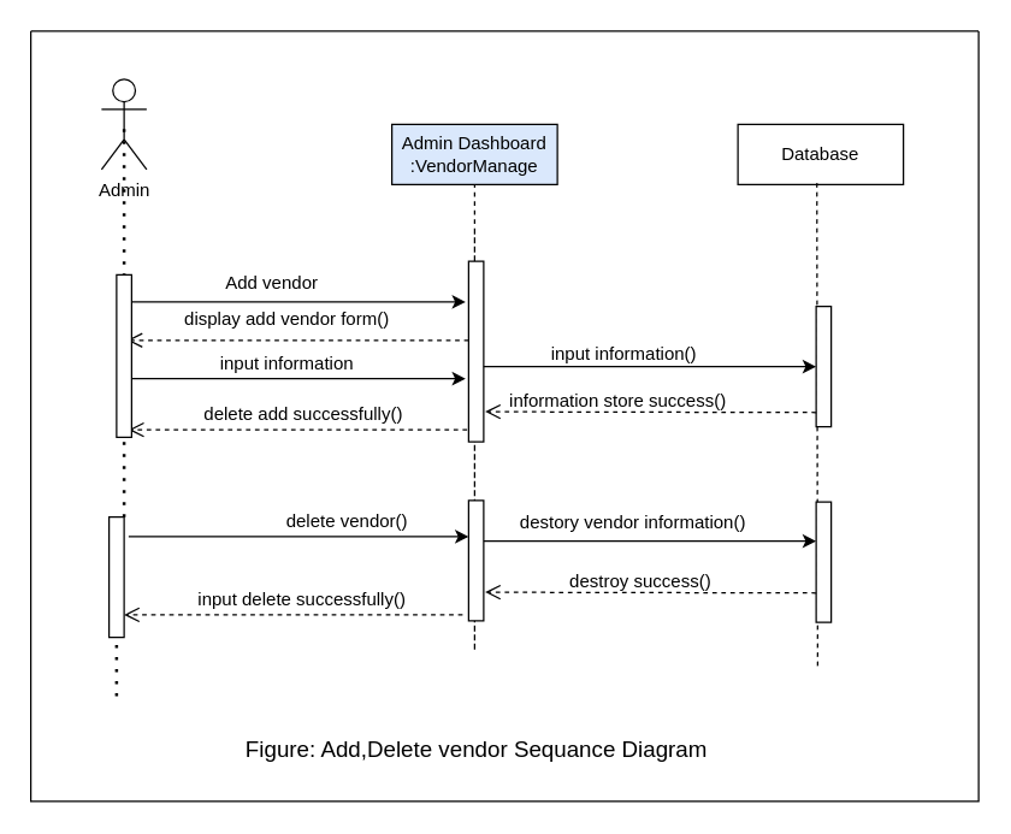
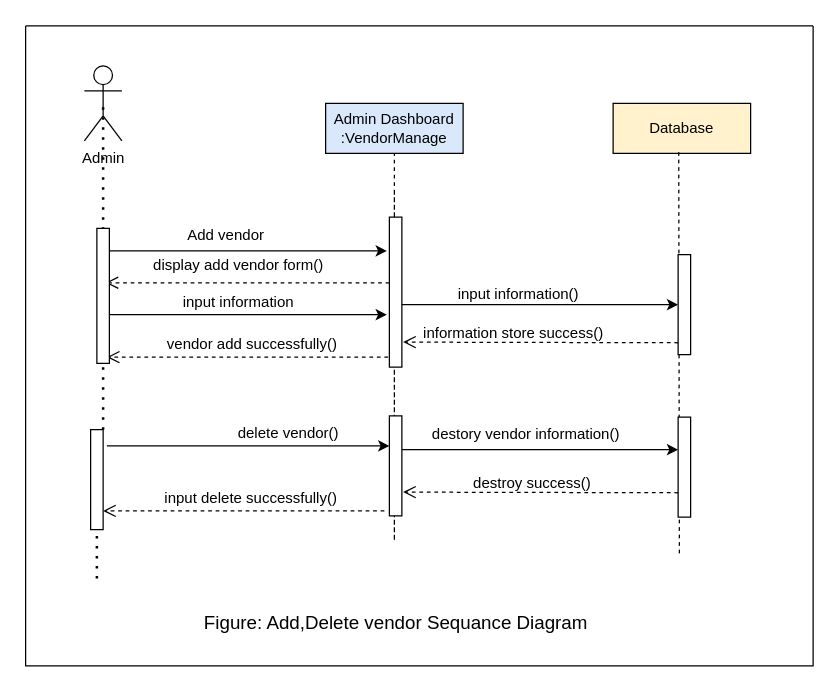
- <mxCell id="3" value="Database" style="html=1;whiteSpace=wrap;" parent="1" vertex="1"><mxGeometry x="490" y="82" width="110" height="40" as="geometry" /></mxCell>
+ <mxCell id="3" value="Database" style="html=1;whiteSpace=wrap;fillColor=#fff2cc;" parent="1" vertex="1"><mxGeometry x="490" y="82" width="110" height="40" as="geometry" /></mxCell>
- <mxCell id="21" value="delete add successfully()" style="text;html=1;align=center;verticalAlign=middle;resizable=0;points=[];autosize=1;strokeColor=none;fillColor=none;" vertex="1" parent="1"><mxGeometry x="121" y="260" width="160" height="30" as="geometry" /></mxCell>
+ <mxCell id="21" value="vendor add successfully()" style="text;html=1;align=center;verticalAlign=middle;resizable=0;points=[];autosize=1;strokeColor=none;fillColor=none;" vertex="1" parent="1"><mxGeometry x="121" y="260" width="160" height="30" as="geometry" /></mxCell>
